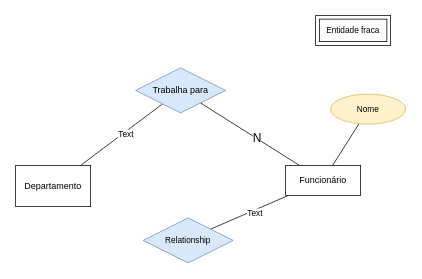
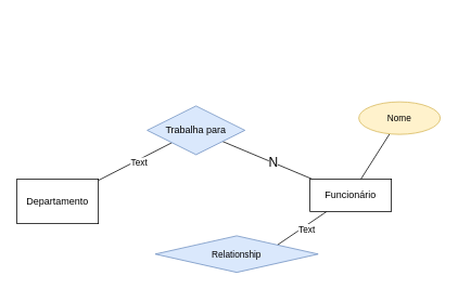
- <mxCell id="14" value="Entidade fraca" style="shape=ext;margin=3;double=1;whiteSpace=wrap;html=1;align=center;fontFamily=Helvetica;fontSize=11;fontColor=default;" parent="1" vertex="1"><mxGeometry x="420" y="20" width="100" height="40" as="geometry" /></mxCell>
- <mxCell id="7" value="Trabalha para" style="shape=rhombus;perimeter=rhombusPerimeter;whiteSpace=wrap;html=1;align=center;fillColor=#dae8fc;strokeColor=#6c8ebf;" parent="1" vertex="1"><mxGeometry x="180" y="90" width="120" height="60" as="geometry" /></mxCell>
+ <mxCell id="7" value="Trabalha para" style="shape=rhombus;perimeter=rhombusPerimeter;whiteSpace=wrap;html=1;align=center;fillColor=#dae8fc;strokeColor=#6c8ebf;" parent="1" vertex="1"><mxGeometry x="180" y="130" width="120" height="60" as="geometry" /></mxCell>
- <mxCell id="11" value="Relationship" style="shape=rhombus;perimeter=rhombusPerimeter;whiteSpace=wrap;html=1;align=center;fontFamily=Helvetica;fontSize=11;fillColor=#dae8fc;strokeColor=#6c8ebf;" parent="1" vertex="1"><mxGeometry x="190" y="290" width="120" height="60" as="geometry" /></mxCell>
+ <mxCell id="11" value="Relationship" style="shape=rhombus;perimeter=rhombusPerimeter;whiteSpace=wrap;html=1;align=center;fontFamily=Helvetica;fontSize=11;fillColor=#dae8fc;strokeColor=#6c8ebf;" parent="1" vertex="1"><mxGeometry x="190" y="290" width="200" height="45" as="geometry" /></mxCell>
